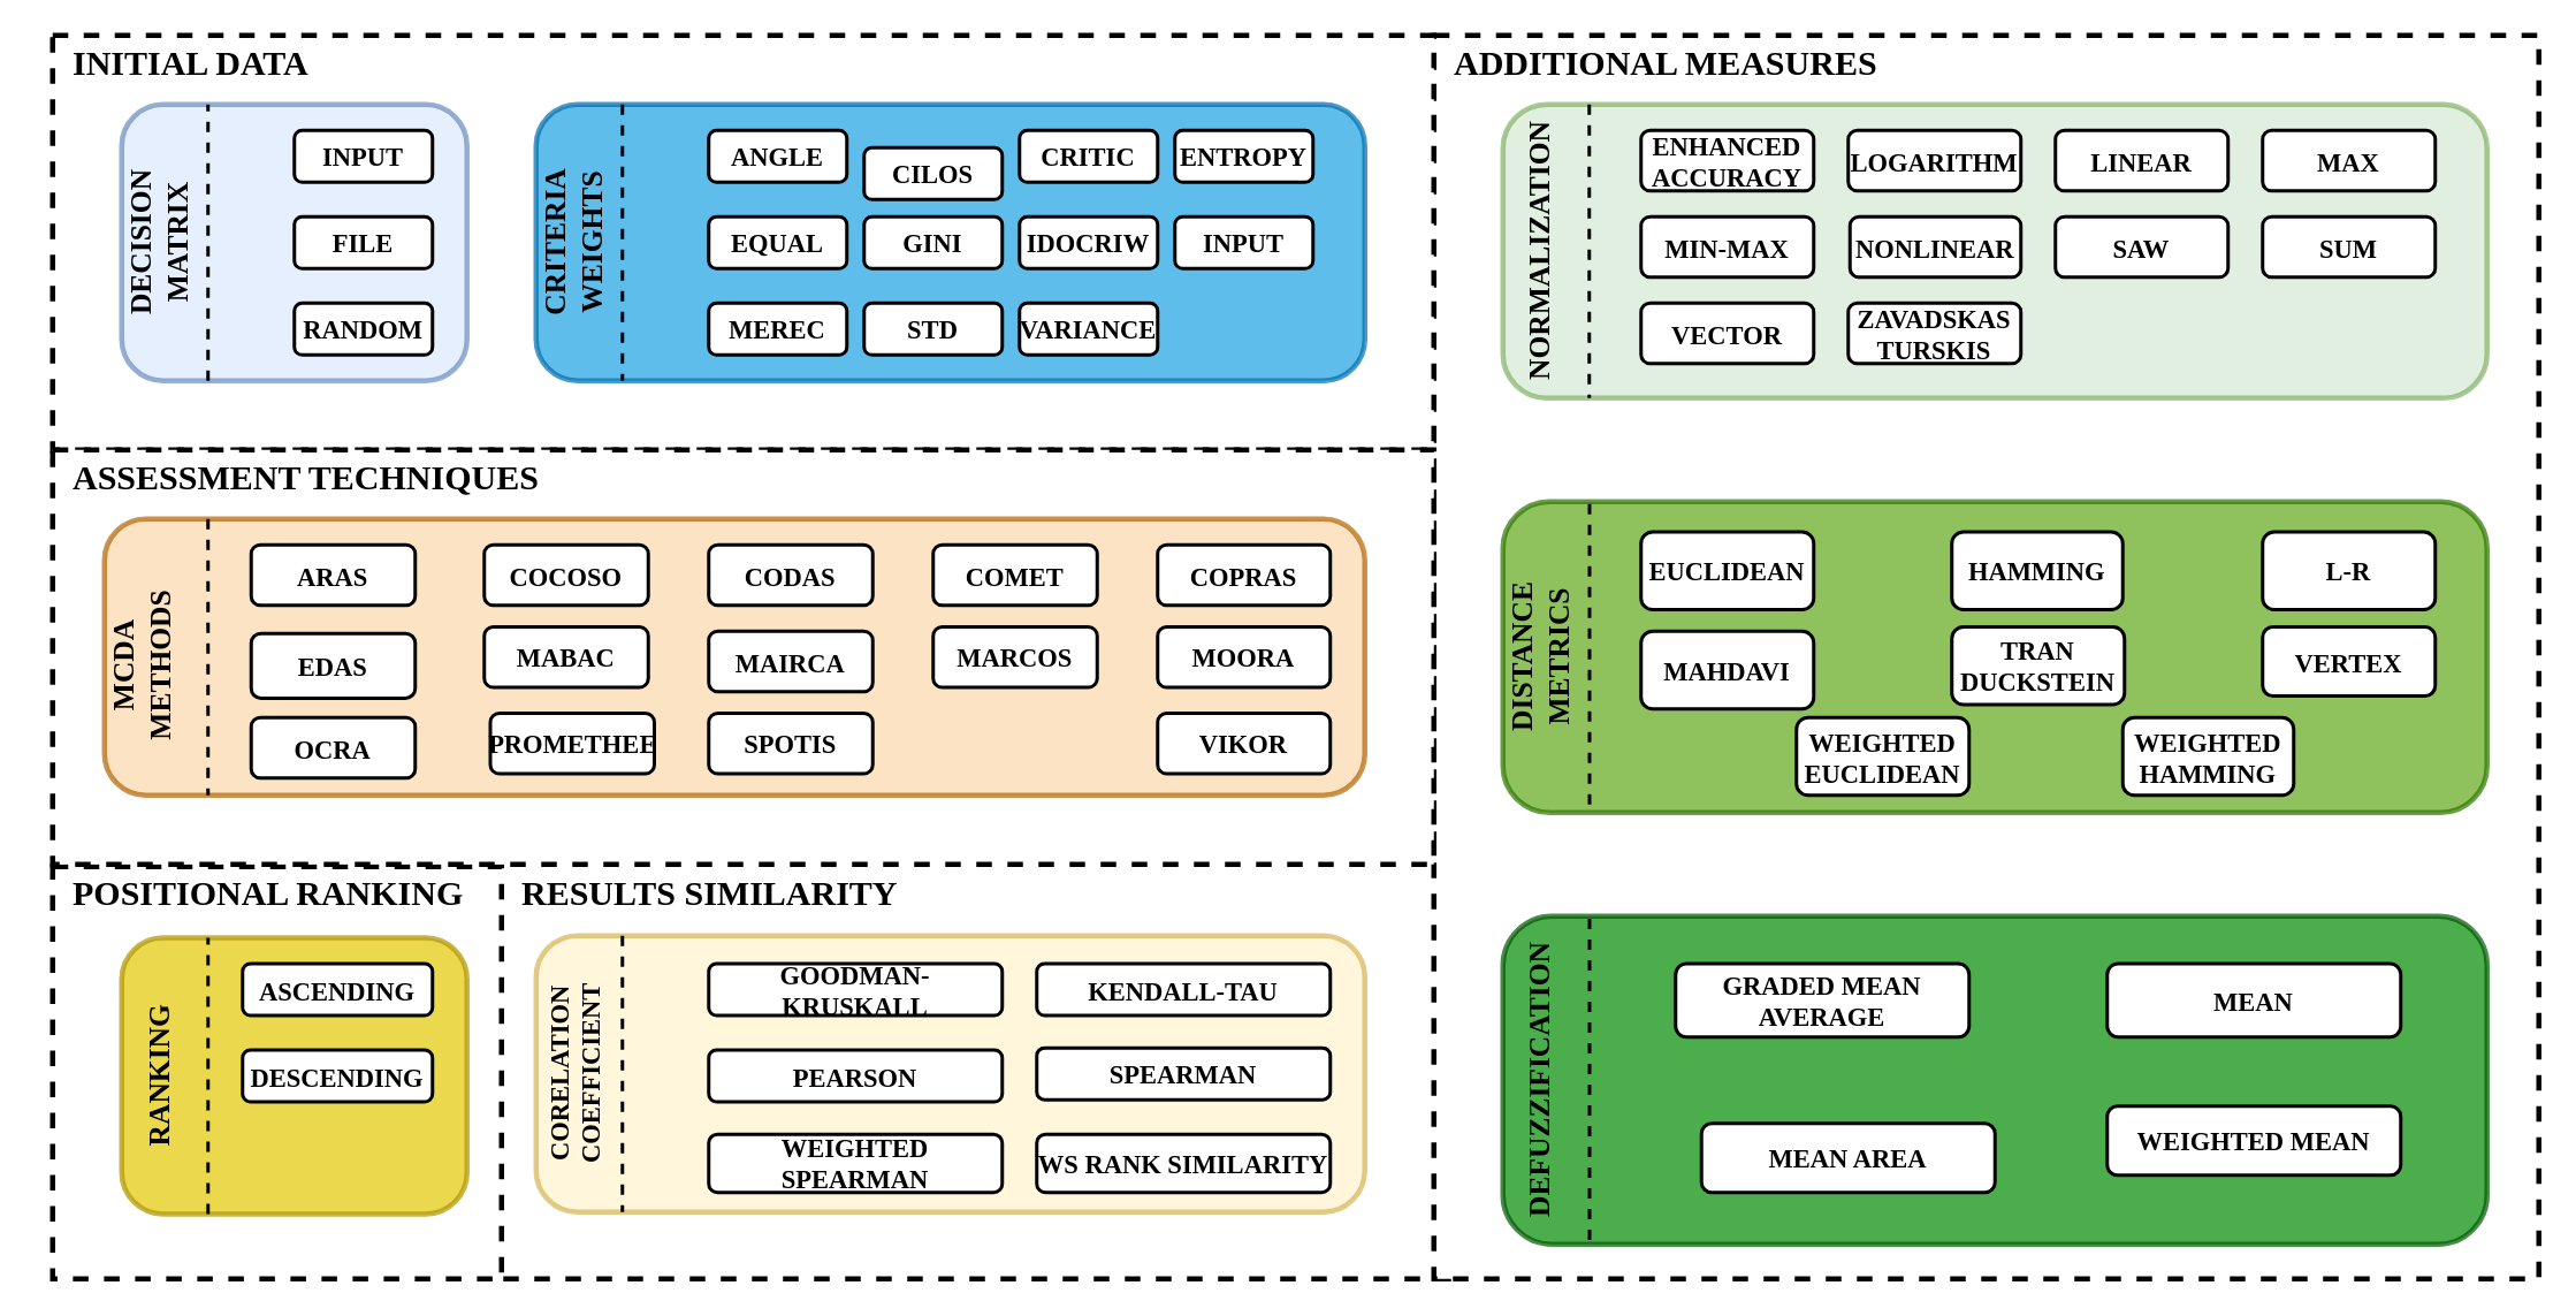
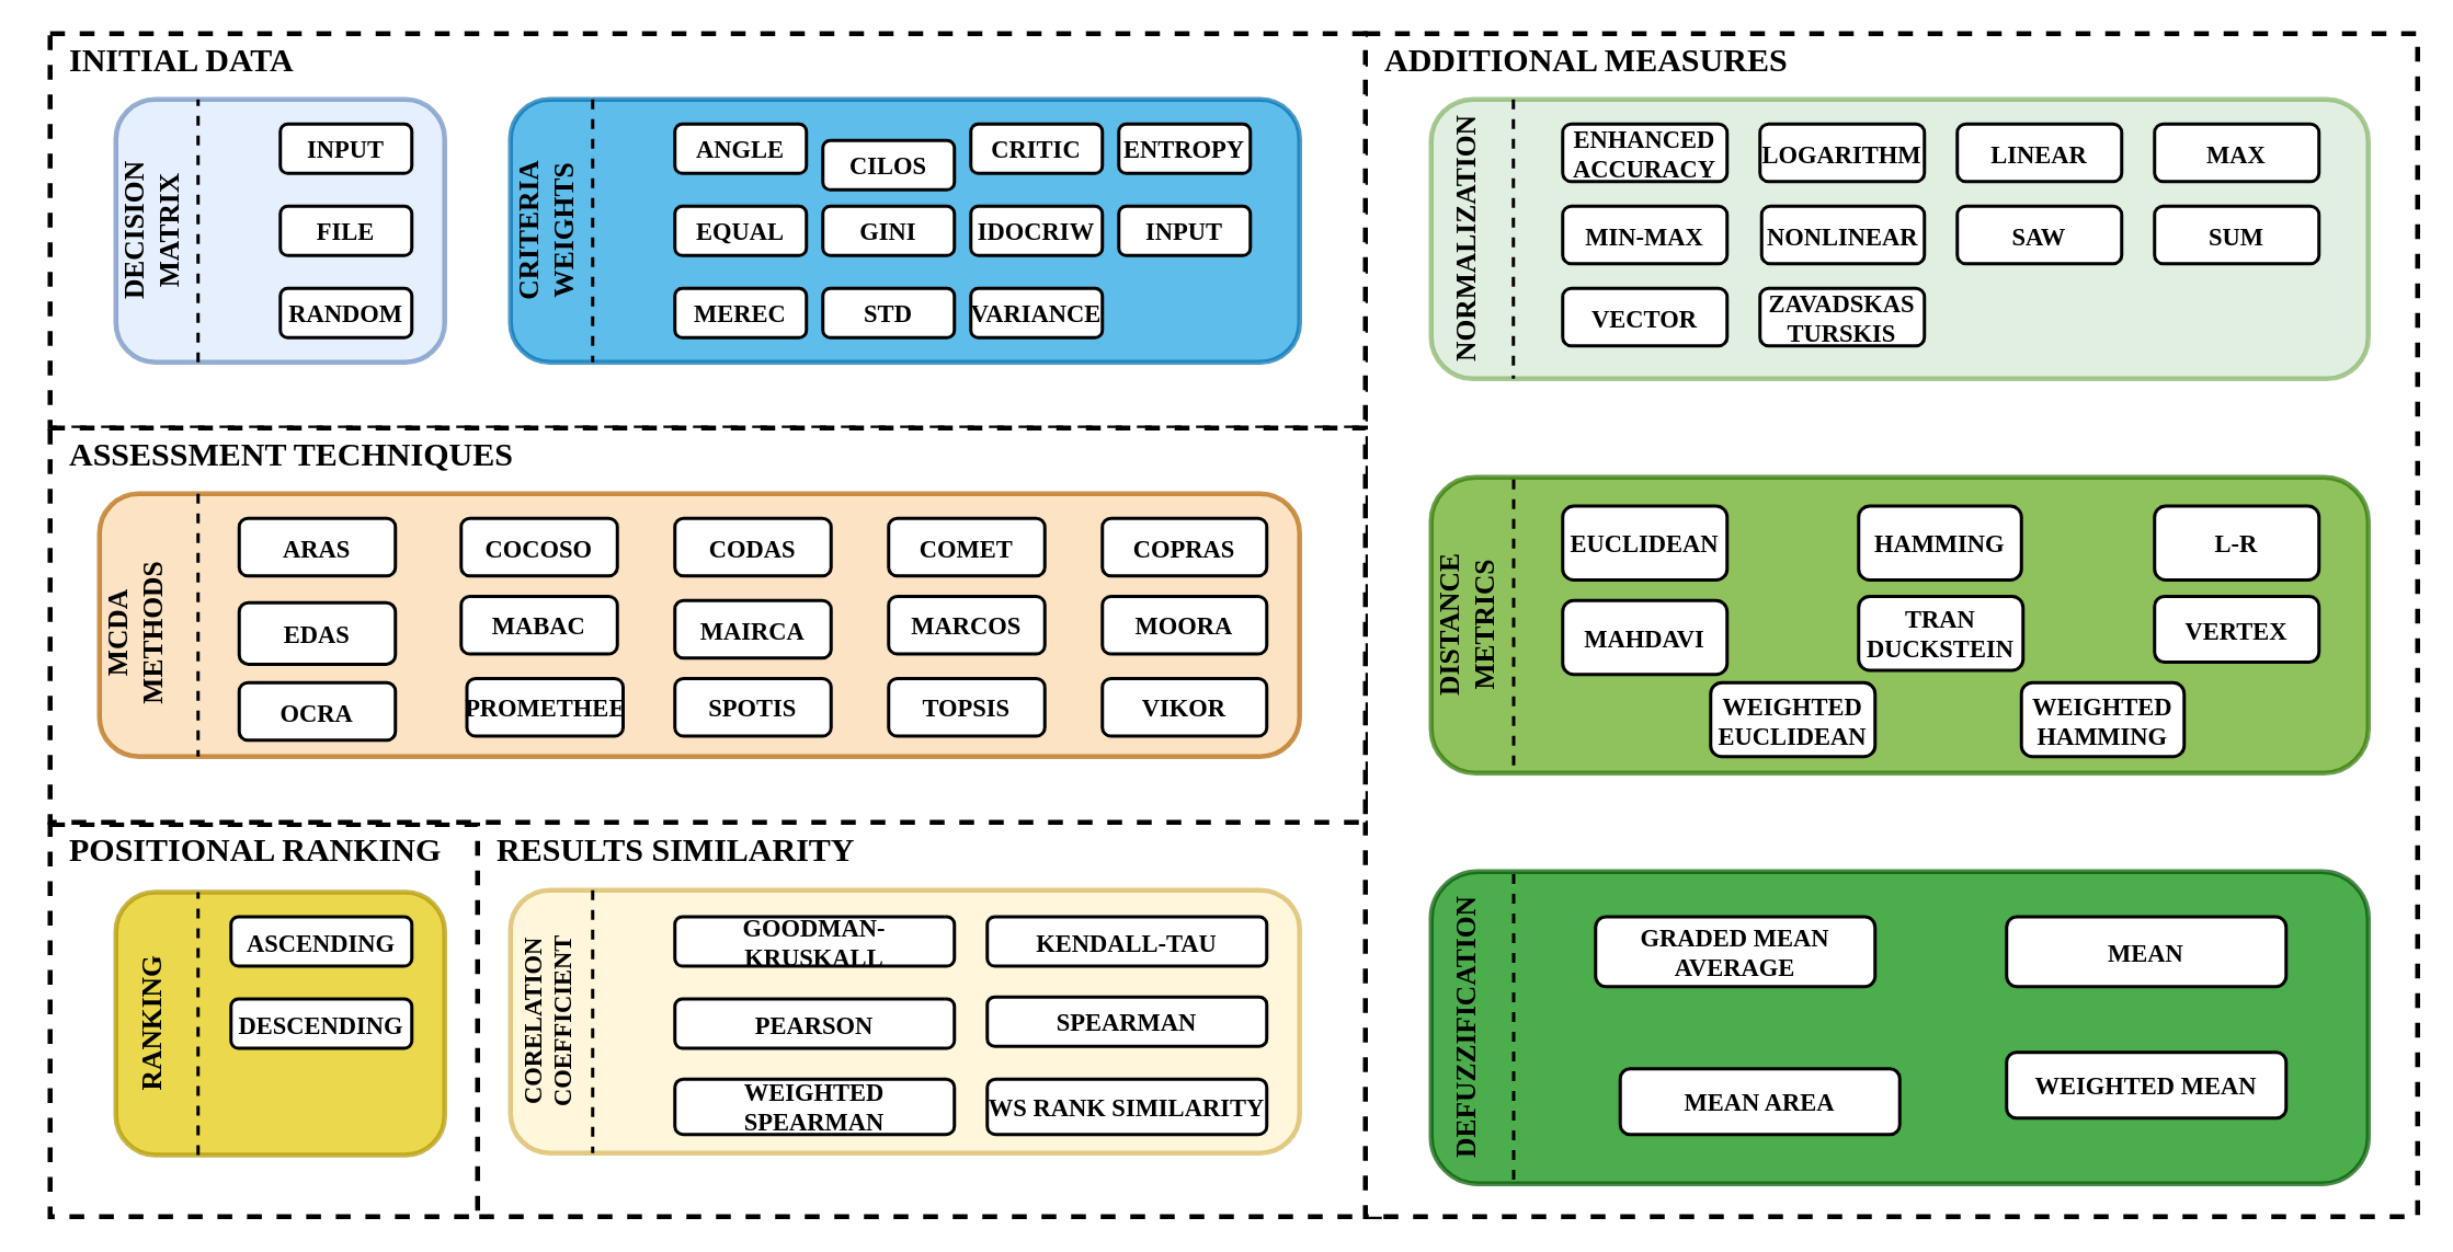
+ <mxCell id="92" value="TOPSIS" style="rounded=1;whiteSpace=wrap;html=1;fontSize=15;fontFamily=Comic Sans MS;fontStyle=1;strokeWidth=2;" vertex="1" parent="1"><mxGeometry x="540" y="412.5" width="95" height="35" as="geometry" /></mxCell>
